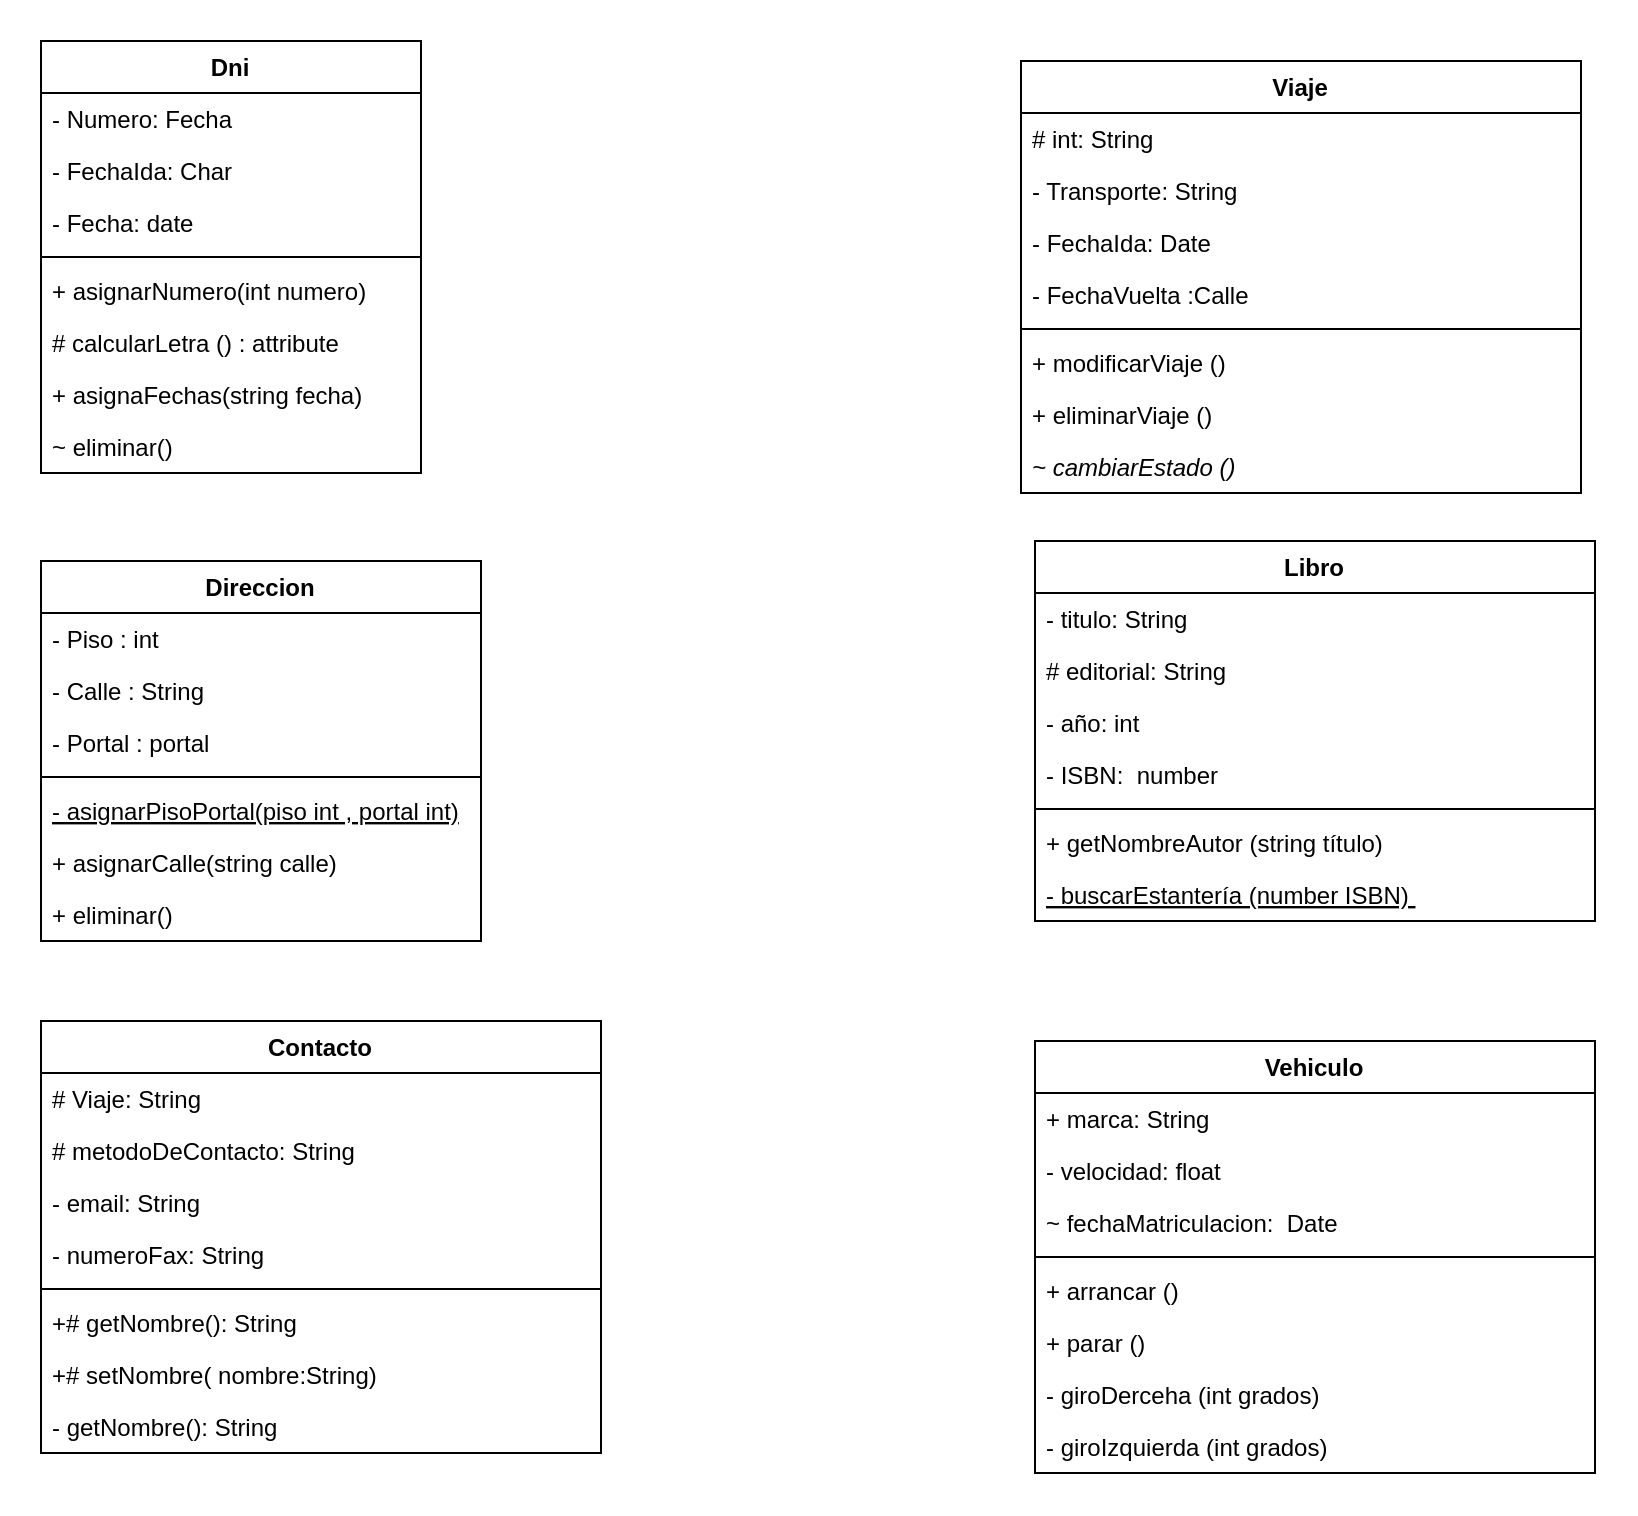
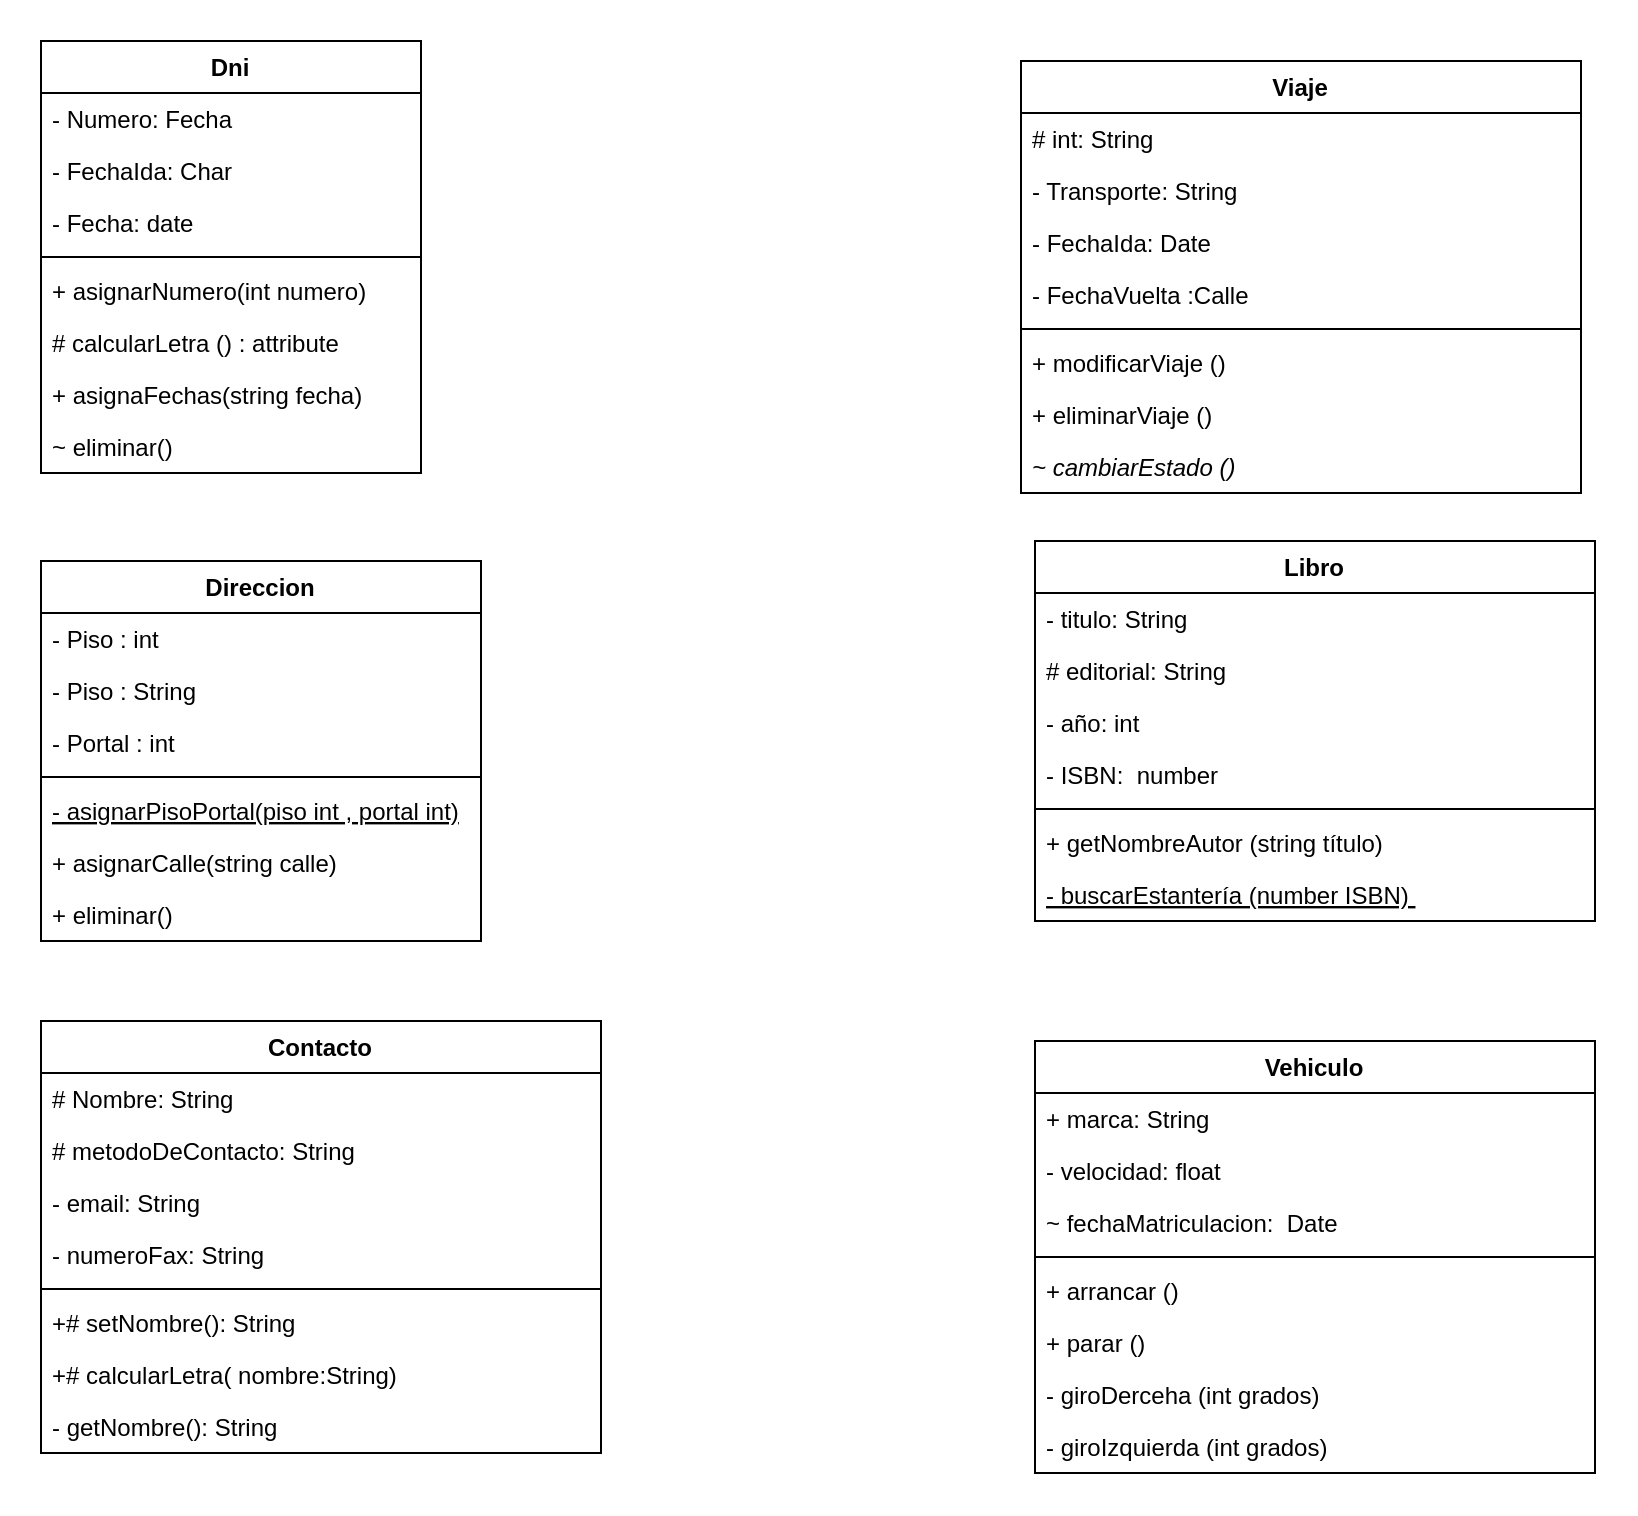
- <mxCell id="13" value="- Calle : String&#10;" style="text;strokeColor=none;fillColor=none;align=left;verticalAlign=top;spacingLeft=4;spacingRight=4;overflow=hidden;rotatable=0;points=[[0,0.5],[1,0.5]];portConstraint=eastwest;" vertex="1" parent="11"><mxGeometry y="52" width="220" height="26" as="geometry" /></mxCell>
+ <mxCell id="13" value="- Piso : String&#10;" style="text;strokeColor=none;fillColor=none;align=left;verticalAlign=top;spacingLeft=4;spacingRight=4;overflow=hidden;rotatable=0;points=[[0,0.5],[1,0.5]];portConstraint=eastwest;" vertex="1" parent="11"><mxGeometry y="52" width="220" height="26" as="geometry" /></mxCell>
- <mxCell id="14" value="- Portal : portal" style="text;strokeColor=none;fillColor=none;align=left;verticalAlign=top;spacingLeft=4;spacingRight=4;overflow=hidden;rotatable=0;points=[[0,0.5],[1,0.5]];portConstraint=eastwest;" vertex="1" parent="11"><mxGeometry y="78" width="220" height="26" as="geometry" /></mxCell>
+ <mxCell id="14" value="- Portal : int" style="text;strokeColor=none;fillColor=none;align=left;verticalAlign=top;spacingLeft=4;spacingRight=4;overflow=hidden;rotatable=0;points=[[0,0.5],[1,0.5]];portConstraint=eastwest;" vertex="1" parent="11"><mxGeometry y="78" width="220" height="26" as="geometry" /></mxCell>
- <mxCell id="20" value="# Viaje: String" style="text;strokeColor=none;fillColor=none;align=left;verticalAlign=top;spacingLeft=4;spacingRight=4;overflow=hidden;rotatable=0;points=[[0,0.5],[1,0.5]];portConstraint=eastwest;" vertex="1" parent="19"><mxGeometry y="26" width="280" height="26" as="geometry" /></mxCell>
+ <mxCell id="20" value="# Nombre: String" style="text;strokeColor=none;fillColor=none;align=left;verticalAlign=top;spacingLeft=4;spacingRight=4;overflow=hidden;rotatable=0;points=[[0,0.5],[1,0.5]];portConstraint=eastwest;" vertex="1" parent="19"><mxGeometry y="26" width="280" height="26" as="geometry" /></mxCell>
- <mxCell id="25" value="+# getNombre(): String" style="text;strokeColor=none;fillColor=none;align=left;verticalAlign=top;spacingLeft=4;spacingRight=4;overflow=hidden;rotatable=0;points=[[0,0.5],[1,0.5]];portConstraint=eastwest;fontStyle=0" vertex="1" parent="19"><mxGeometry y="138" width="280" height="26" as="geometry" /></mxCell>
+ <mxCell id="25" value="+# setNombre(): String" style="text;strokeColor=none;fillColor=none;align=left;verticalAlign=top;spacingLeft=4;spacingRight=4;overflow=hidden;rotatable=0;points=[[0,0.5],[1,0.5]];portConstraint=eastwest;fontStyle=0" vertex="1" parent="19"><mxGeometry y="138" width="280" height="26" as="geometry" /></mxCell>
- <mxCell id="26" value="+# setNombre( nombre:String)" style="text;strokeColor=none;fillColor=none;align=left;verticalAlign=top;spacingLeft=4;spacingRight=4;overflow=hidden;rotatable=0;points=[[0,0.5],[1,0.5]];portConstraint=eastwest;" vertex="1" parent="19"><mxGeometry y="164" width="280" height="26" as="geometry" /></mxCell>
+ <mxCell id="26" value="+# calcularLetra( nombre:String)" style="text;strokeColor=none;fillColor=none;align=left;verticalAlign=top;spacingLeft=4;spacingRight=4;overflow=hidden;rotatable=0;points=[[0,0.5],[1,0.5]];portConstraint=eastwest;" vertex="1" parent="19"><mxGeometry y="164" width="280" height="26" as="geometry" /></mxCell>
